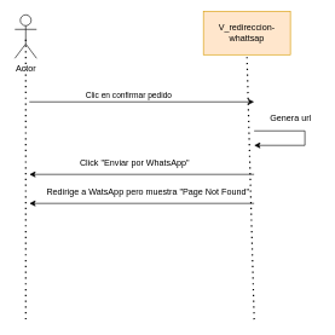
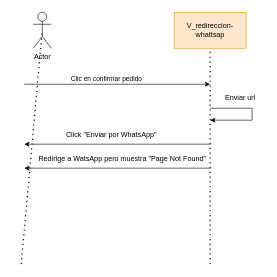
- <mxCell id="2" value="V_redireccion-whattsap" style="rounded=0;whiteSpace=wrap;html=1;fillColor=#ffe6cc;strokeColor=#d79b00;" vertex="1" parent="1"><mxGeometry x="280" y="15" width="120" height="60" as="geometry" /></mxCell>
+ <mxCell id="2" value="V_redireccion-whattsap" style="rounded=0;whiteSpace=wrap;html=1;fillColor=#ffe6cc;strokeColor=#d79b00;" vertex="1" parent="1"><mxGeometry x="290" y="20" width="120" height="60" as="geometry" /></mxCell>
- <mxCell id="3" value="Actor" style="shape=umlActor;verticalLabelPosition=bottom;verticalAlign=top;html=1;outlineConnect=0;" vertex="1" parent="1"><mxGeometry x="20" y="20" width="30" height="60" as="geometry" /></mxCell>
+ <mxCell id="3" value="Actor" style="shape=umlActor;verticalLabelPosition=bottom;verticalAlign=top;html=1;outlineConnect=0;" vertex="1" parent="1"><mxGeometry x="55" y="20" width="30" height="60" as="geometry" /></mxCell>
- <mxCell id="10" value="Genera url" style="text;html=1;align=center;verticalAlign=middle;resizable=0;points=[];autosize=1;strokeColor=none;fillColor=none;" vertex="1" parent="1"><mxGeometry x="360" y="148" width="80" height="30" as="geometry" /></mxCell>
+ <mxCell id="10" value="Enviar url" style="text;html=1;align=center;verticalAlign=middle;resizable=0;points=[];autosize=1;strokeColor=none;fillColor=none;" vertex="1" parent="1"><mxGeometry x="360" y="148" width="80" height="30" as="geometry" /></mxCell>
